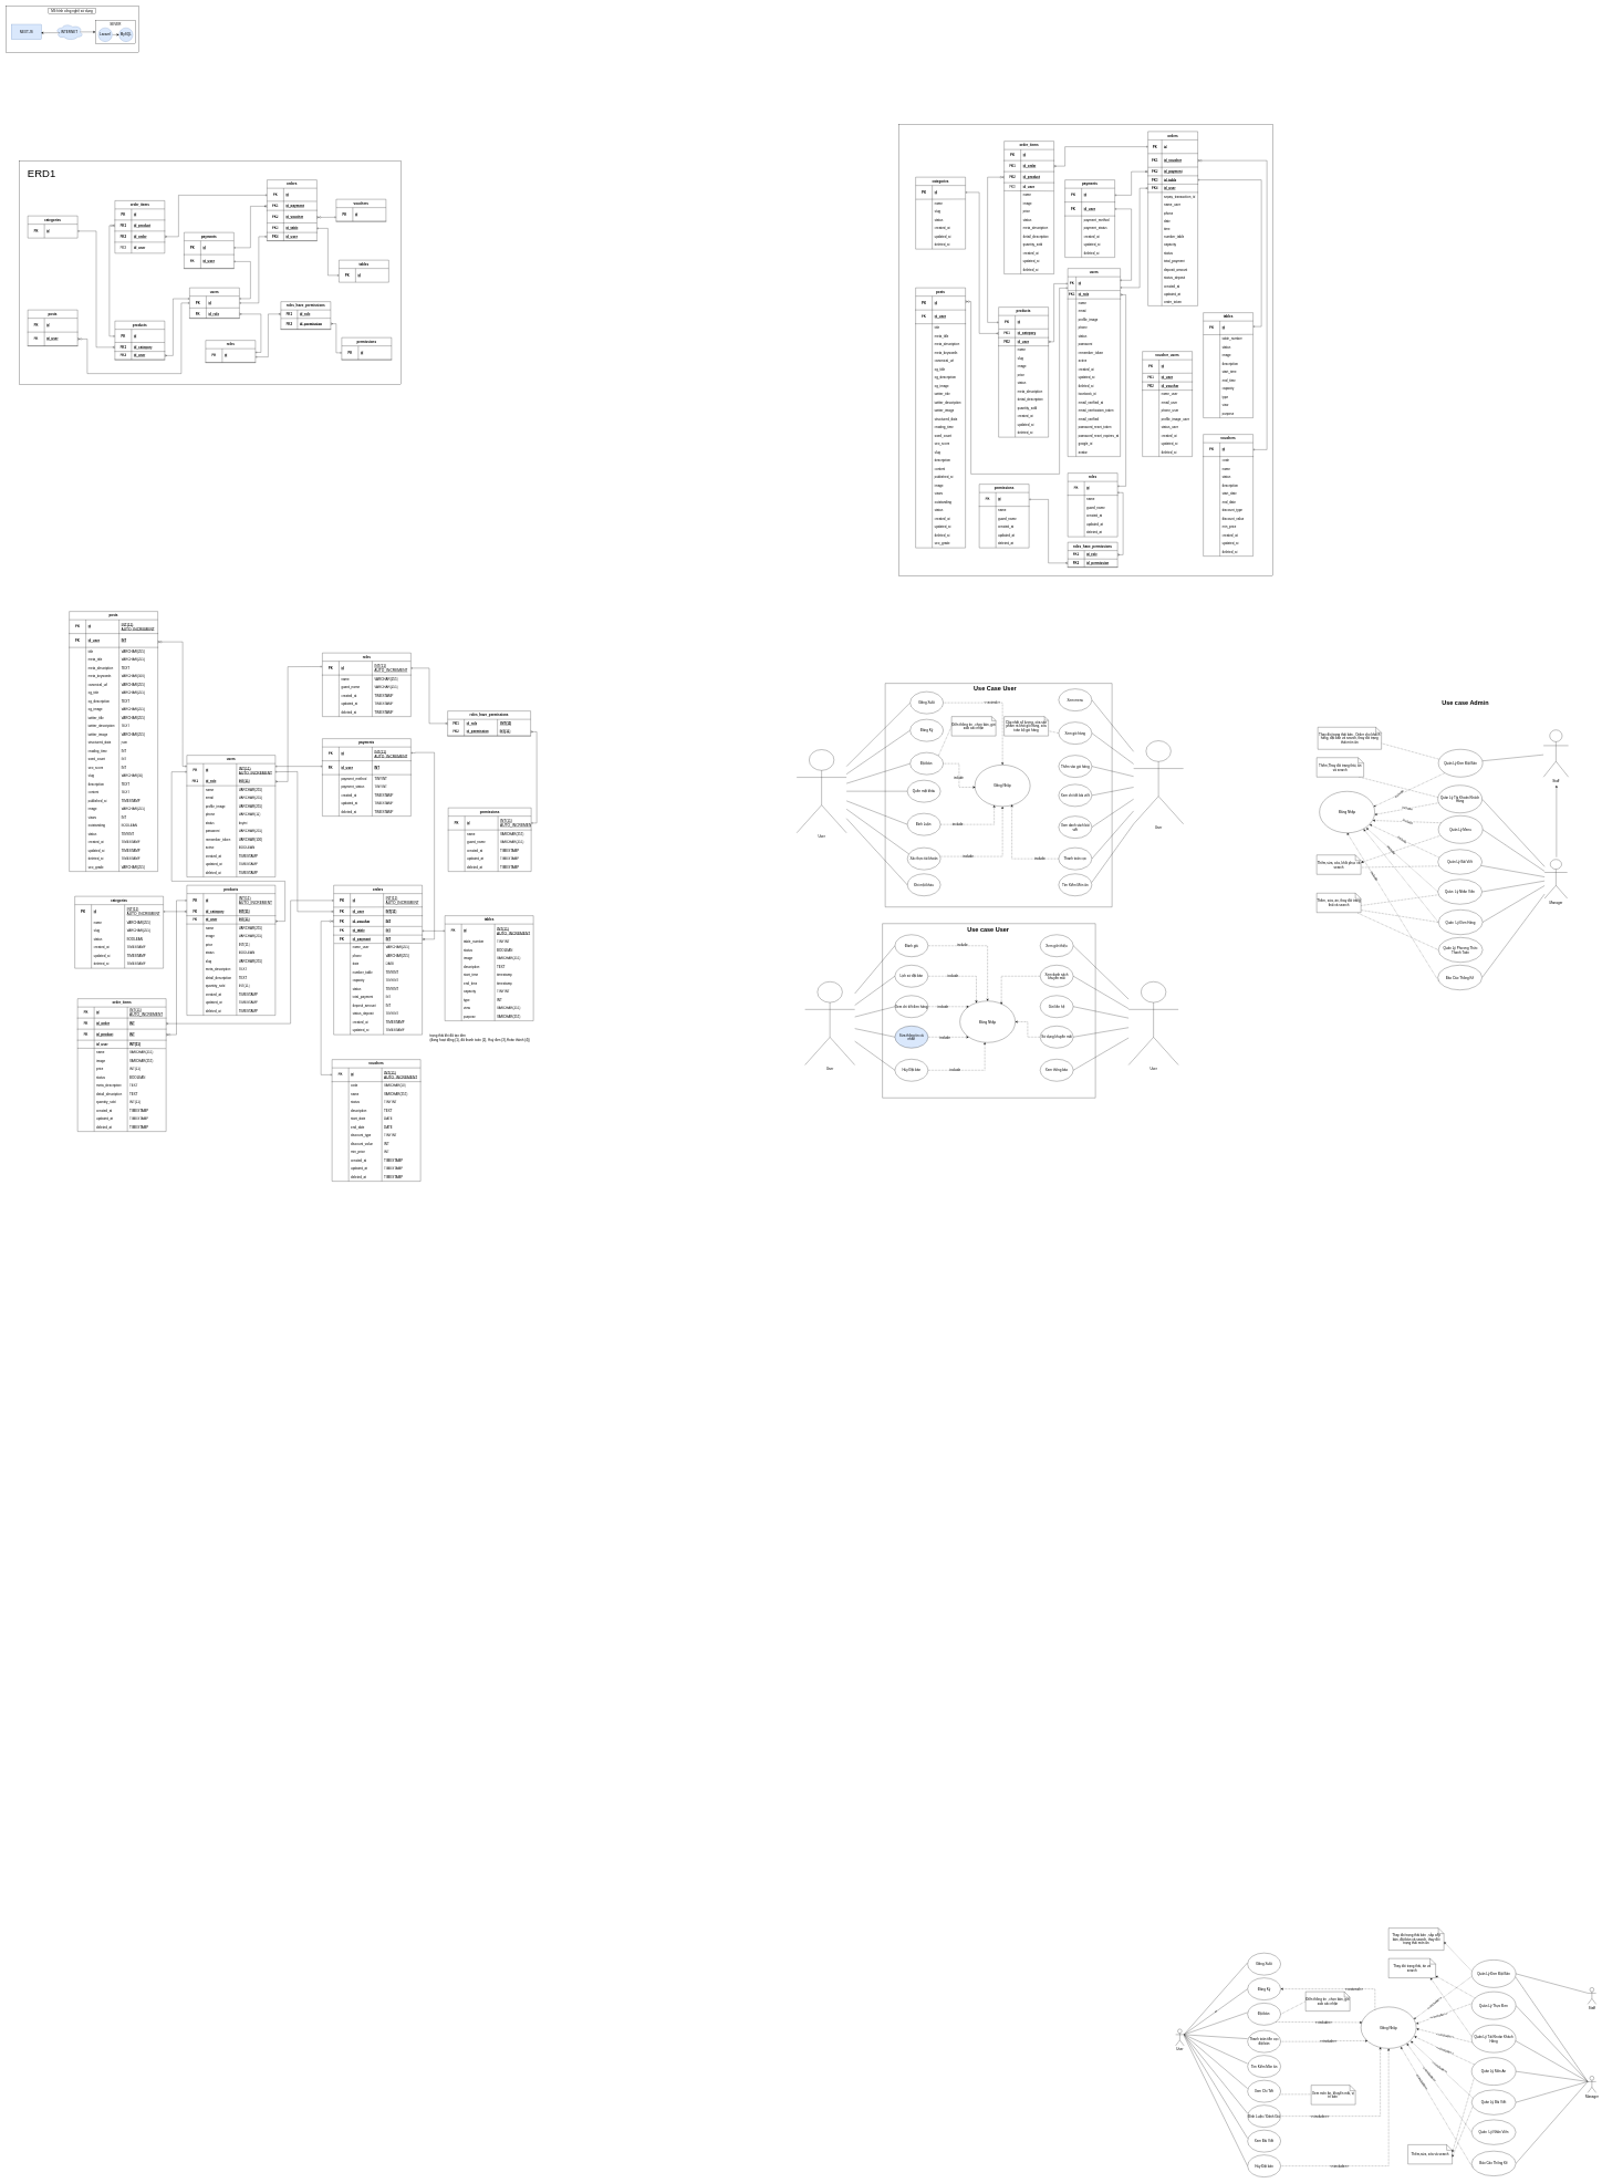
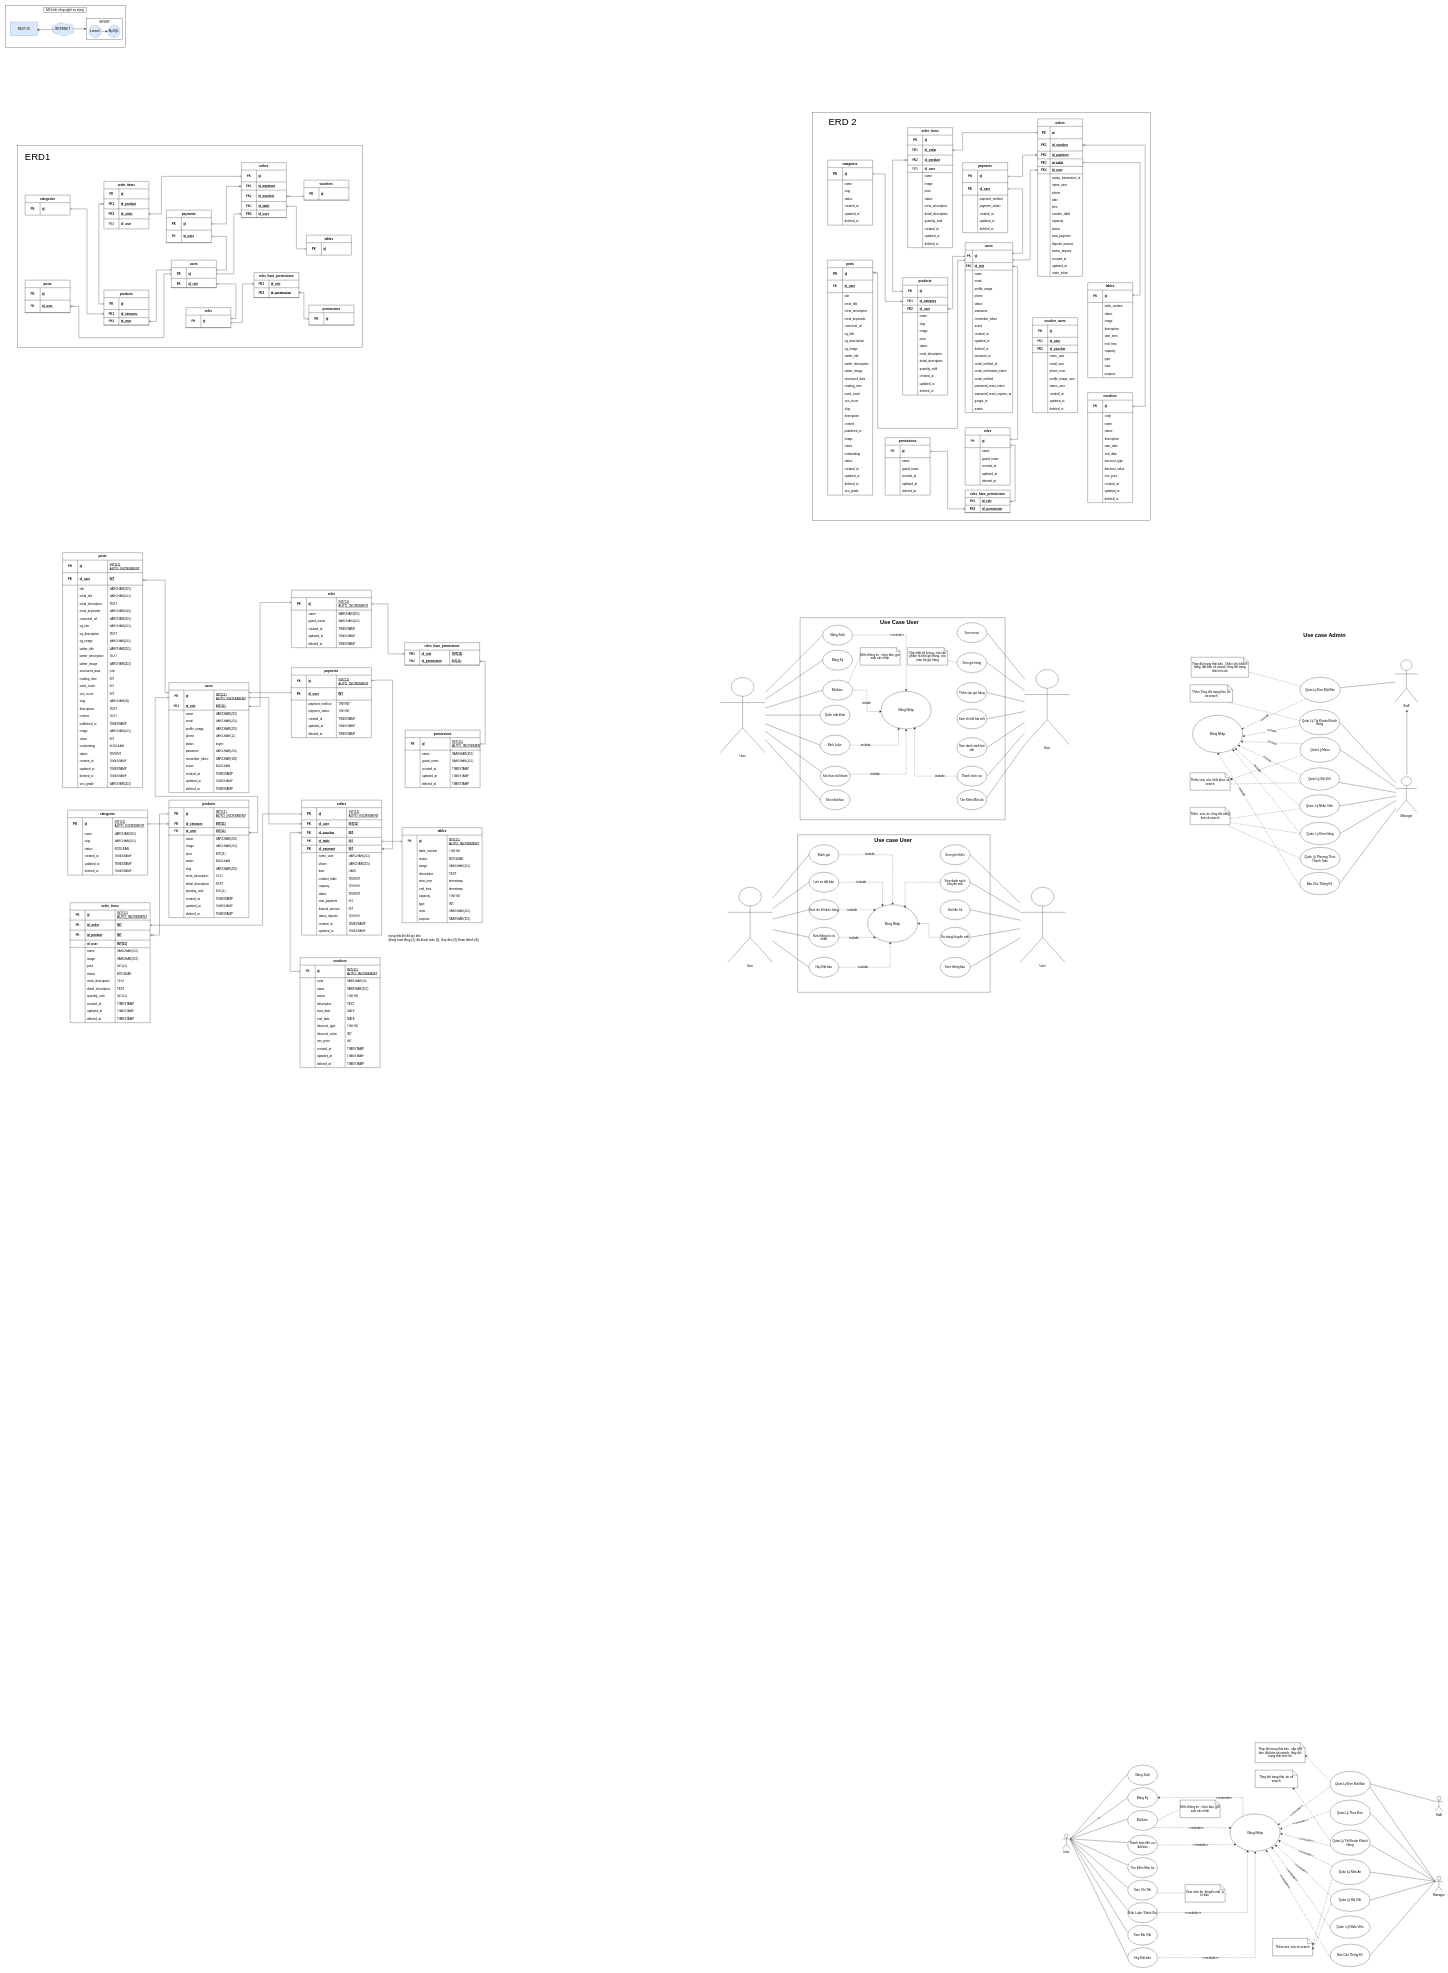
+ <mxCell id="1152" value="&lt;font style=&quot;font-size: 38px;&quot;&gt;ERD 2&lt;/font&gt;" style="text;html=1;align=center;verticalAlign=middle;whiteSpace=wrap;rounded=0;" parent="1" vertex="1"><mxGeometry x="3270" y="470" width="200" height="30" as="geometry" /></mxCell>
- <mxCell id="164" value="Sửa thông tin cá nhân" style="ellipse;whiteSpace=wrap;html=1;labelBackgroundColor=none;fillColor=#dae8fc;" parent="158" vertex="1"><mxGeometry x="45" y="370" width="120" height="80" as="geometry" /></mxCell>
+ <mxCell id="164" value="Sửa thông tin cá nhân" style="ellipse;whiteSpace=wrap;html=1;labelBackgroundColor=none;" parent="158" vertex="1"><mxGeometry x="45" y="370" width="120" height="80" as="geometry" /></mxCell>
- <mxCell id="25" style="rounded=0;orthogonalLoop=1;jettySize=auto;html=1;exitX=0.092;exitY=0.24;exitDx=0;exitDy=0;dashed=1;exitPerimeter=0;entryX=1;entryY=0.896;entryDx=0;entryDy=0;entryPerimeter=0;labelBackgroundColor=none;fontColor=default;" parent="1" source="57" target="28" edge="1"><mxGeometry relative="1" as="geometry"><mxPoint x="5320" y="7425" as="sourcePoint" /></mxGeometry></mxCell>
